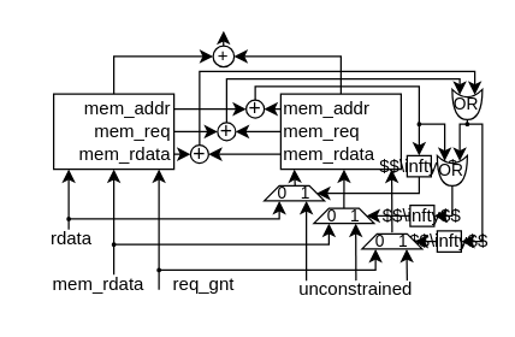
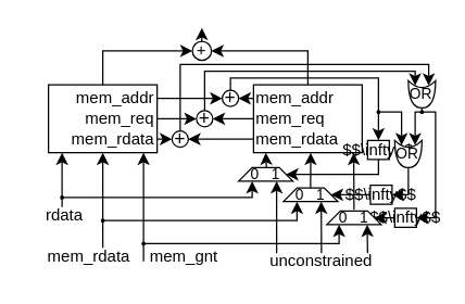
- <mxCell id="49" value="req_gnt" style="text;html=1;align=center;verticalAlign=middle;whiteSpace=wrap;rounded=0;" parent="1" vertex="1"><mxGeometry x="105" y="179" width="60" height="20" as="geometry" /></mxCell>
+ <mxCell id="49" value="mem_gnt" style="text;html=1;align=center;verticalAlign=middle;whiteSpace=wrap;rounded=0;" parent="1" vertex="1"><mxGeometry x="105" y="179" width="60" height="20" as="geometry" /></mxCell>
